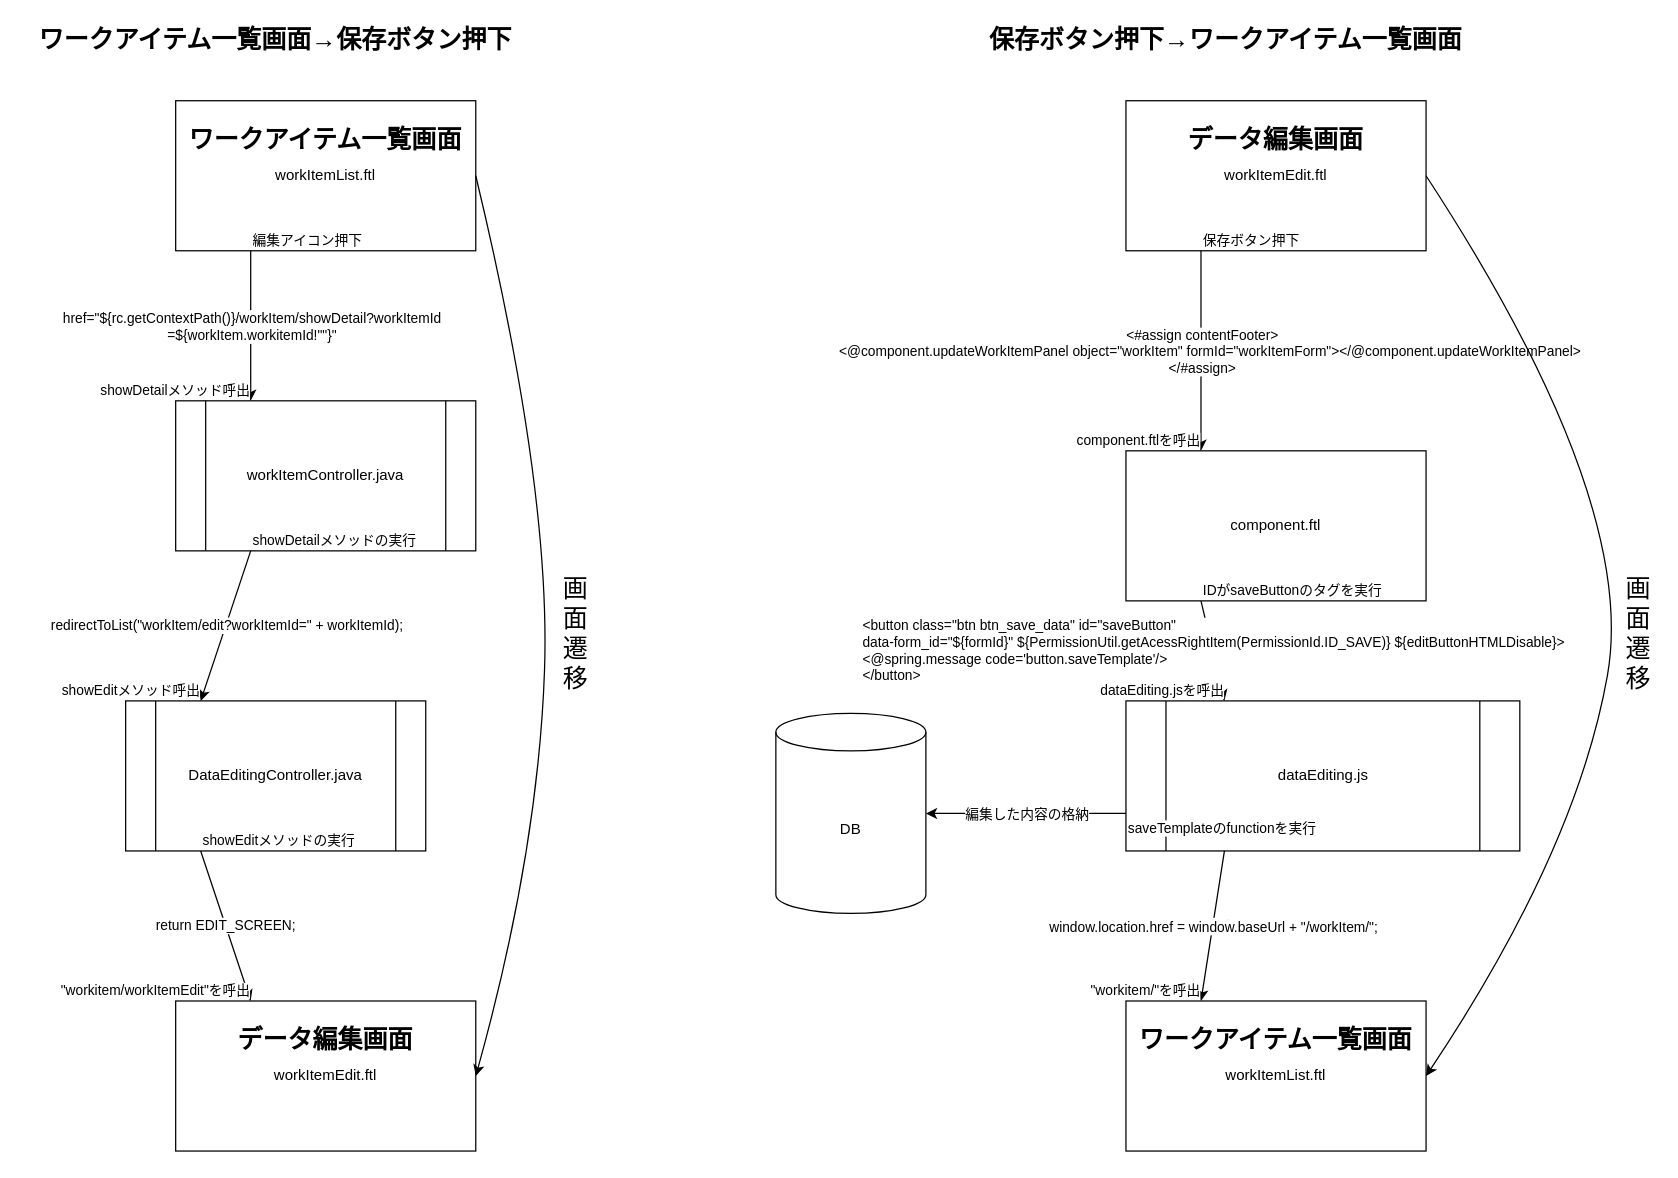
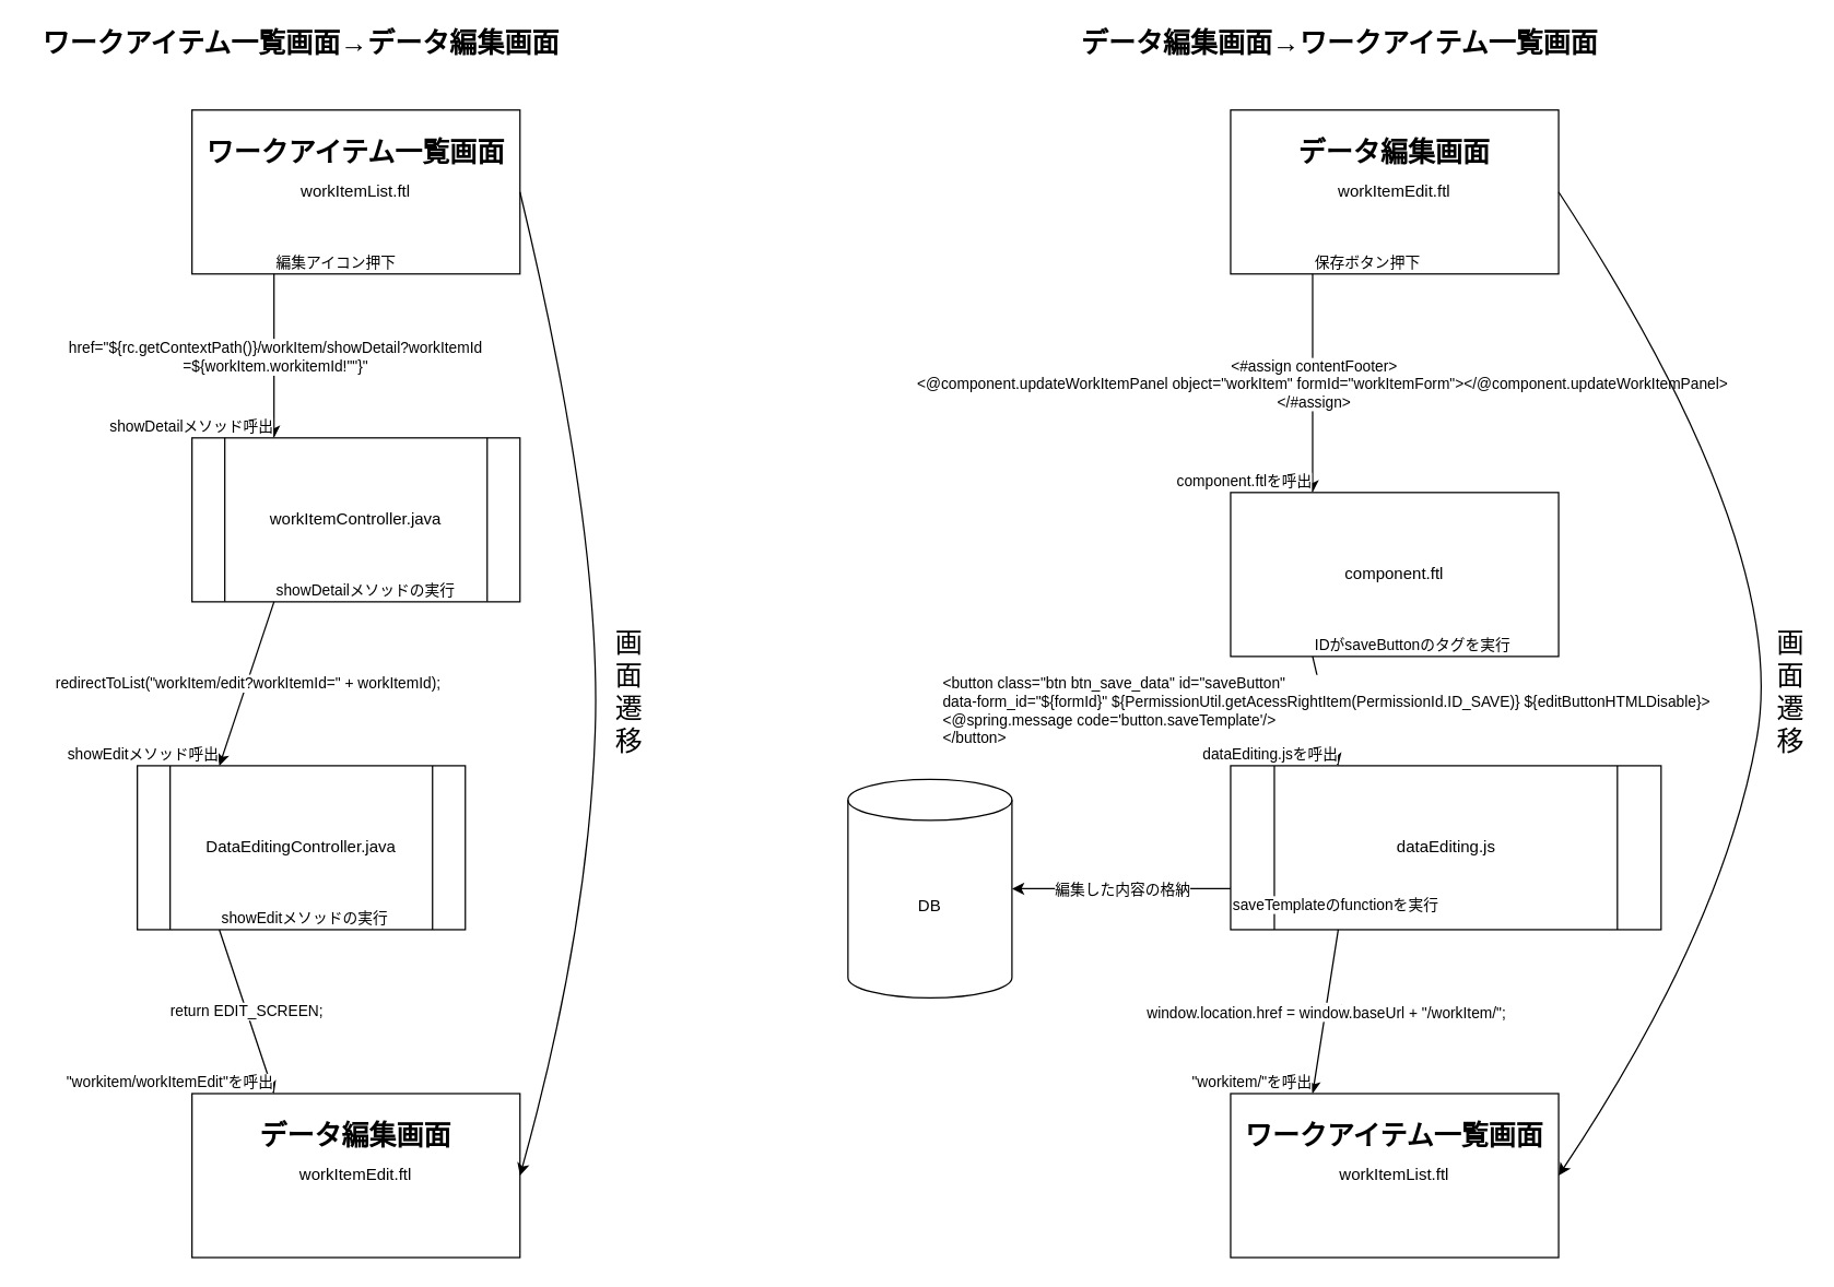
- <mxCell id="6" value="&lt;font style=&quot;font-size: 20px&quot;&gt;&lt;b&gt;ワークアイテム一覧画面→保存ボタン押下&lt;/b&gt;&lt;/font&gt;" style="text;html=1;strokeColor=none;fillColor=none;align=center;verticalAlign=middle;whiteSpace=wrap;rounded=0;" parent="1" vertex="1"><mxGeometry y="20" width="400" height="20" as="geometry" x="20" /></mxCell>
+ <mxCell id="6" value="&lt;font style=&quot;font-size: 20px&quot;&gt;&lt;b&gt;ワークアイテム一覧画面→データ編集画面&lt;/b&gt;&lt;/font&gt;" style="text;html=1;strokeColor=none;fillColor=none;align=center;verticalAlign=middle;whiteSpace=wrap;rounded=0;" parent="1" vertex="1"><mxGeometry y="20" width="400" height="20" as="geometry" x="20" /></mxCell>
- <mxCell id="5" value="&lt;font style=&quot;font-size: 20px&quot;&gt;&lt;b&gt;&lt;font style=&quot;font-size: 20px&quot;&gt;保存ボタン押下→&lt;/font&gt;ワークアイテム一覧画面&lt;/b&gt;&lt;/font&gt;" style="text;html=1;strokeColor=none;fillColor=none;align=center;verticalAlign=middle;whiteSpace=wrap;rounded=0;" parent="1" vertex="1"><mxGeometry x="780" y="20" width="400" height="20" as="geometry" /></mxCell>
+ <mxCell id="5" value="&lt;font style=&quot;font-size: 20px&quot;&gt;&lt;b&gt;&lt;font style=&quot;font-size: 20px&quot;&gt;データ編集画面→&lt;/font&gt;ワークアイテム一覧画面&lt;/b&gt;&lt;/font&gt;" style="text;html=1;strokeColor=none;fillColor=none;align=center;verticalAlign=middle;whiteSpace=wrap;rounded=0;" parent="1" vertex="1"><mxGeometry x="780" y="20" width="400" height="20" as="geometry" /></mxCell>
